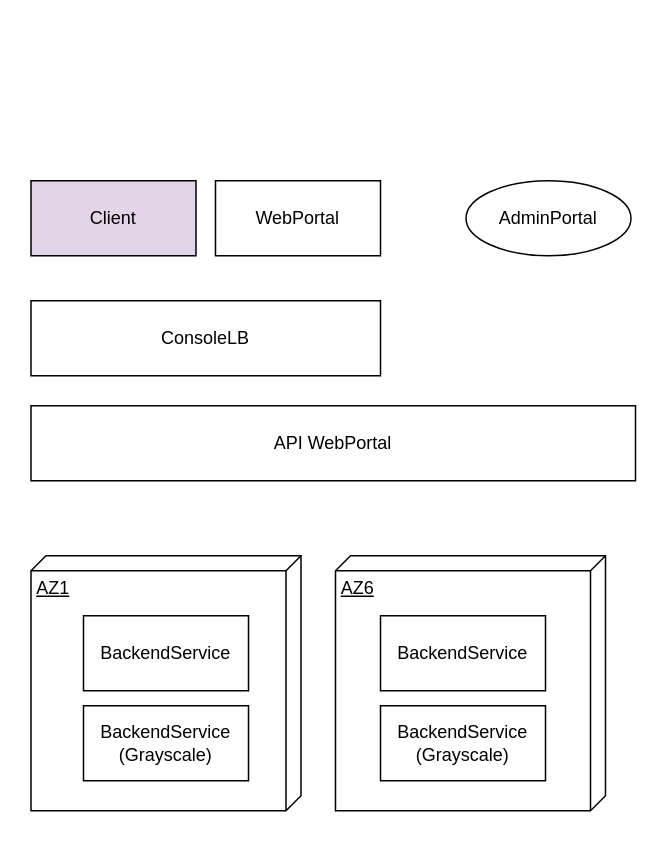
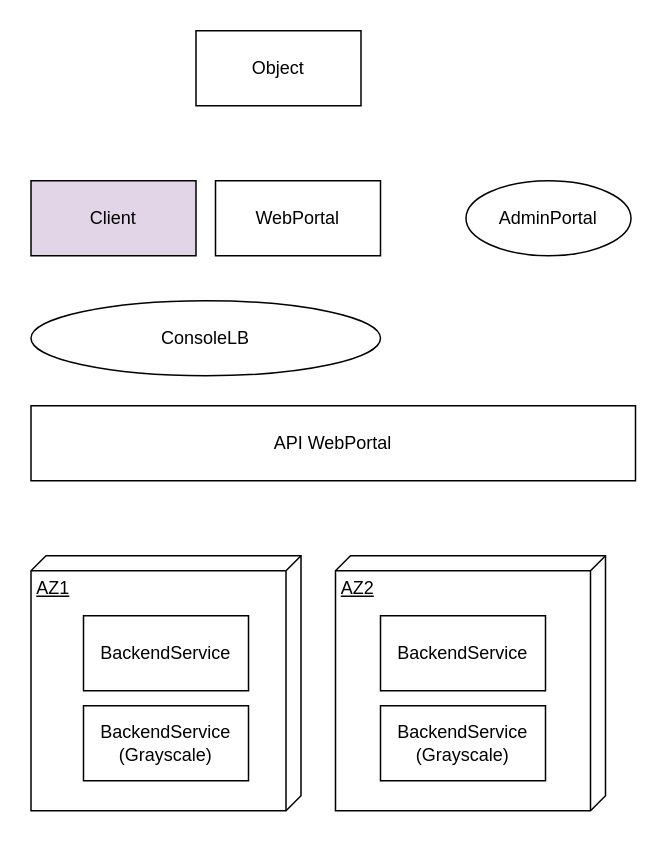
+ <mxCell id="3" value="Object" style="html=1;whiteSpace=wrap;" vertex="1" parent="1"><mxGeometry x="130" y="20" width="110" height="50" as="geometry" /></mxCell>
- <mxCell id="6" value="ConsoleLB" style="html=1;whiteSpace=wrap;" vertex="1" parent="1"><mxGeometry x="20" y="200" width="233" height="50" as="geometry" /></mxCell>
+ <mxCell id="6" value="ConsoleLB" style="ellipse;html=1;whiteSpace=wrap;" vertex="1" parent="1"><mxGeometry x="20" y="200" width="233" height="50" as="geometry" /></mxCell>
- <mxCell id="9" value="AZ6" style="verticalAlign=top;align=left;spacingTop=8;spacingLeft=2;spacingRight=12;shape=cube;size=10;direction=south;fontStyle=4;html=1;whiteSpace=wrap;" vertex="1" parent="1"><mxGeometry x="223" y="370" width="180" height="170" as="geometry" /></mxCell>
+ <mxCell id="9" value="AZ2" style="verticalAlign=top;align=left;spacingTop=8;spacingLeft=2;spacingRight=12;shape=cube;size=10;direction=south;fontStyle=4;html=1;whiteSpace=wrap;" vertex="1" parent="1"><mxGeometry x="223" y="370" width="180" height="170" as="geometry" /></mxCell>
